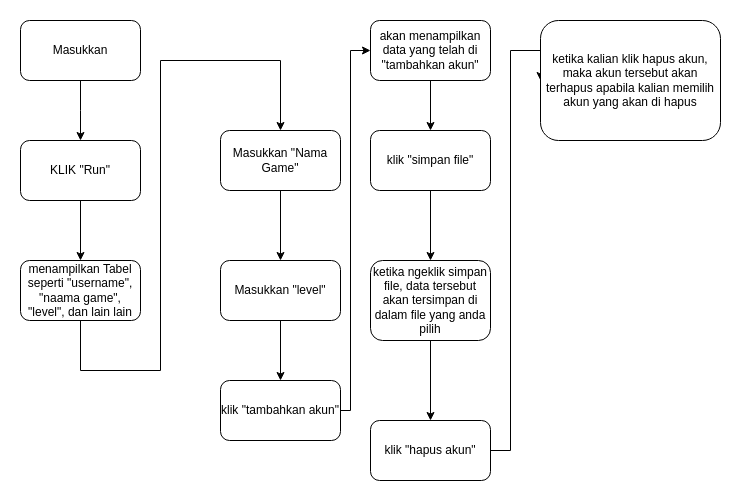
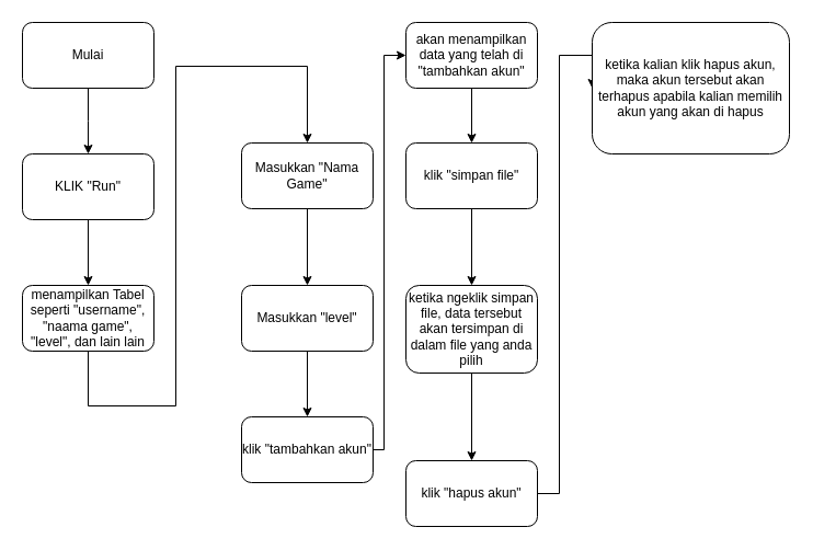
- <mxCell id="3" value="Masukkan" style="rounded=1;whiteSpace=wrap;html=1;" vertex="1" parent="1"><mxGeometry width="120" height="60" as="geometry" x="20" y="20" /></mxCell>
+ <mxCell id="3" value="Mulai" style="rounded=1;whiteSpace=wrap;html=1;" vertex="1" parent="1"><mxGeometry width="120" height="60" as="geometry" x="20" y="20" /></mxCell>
